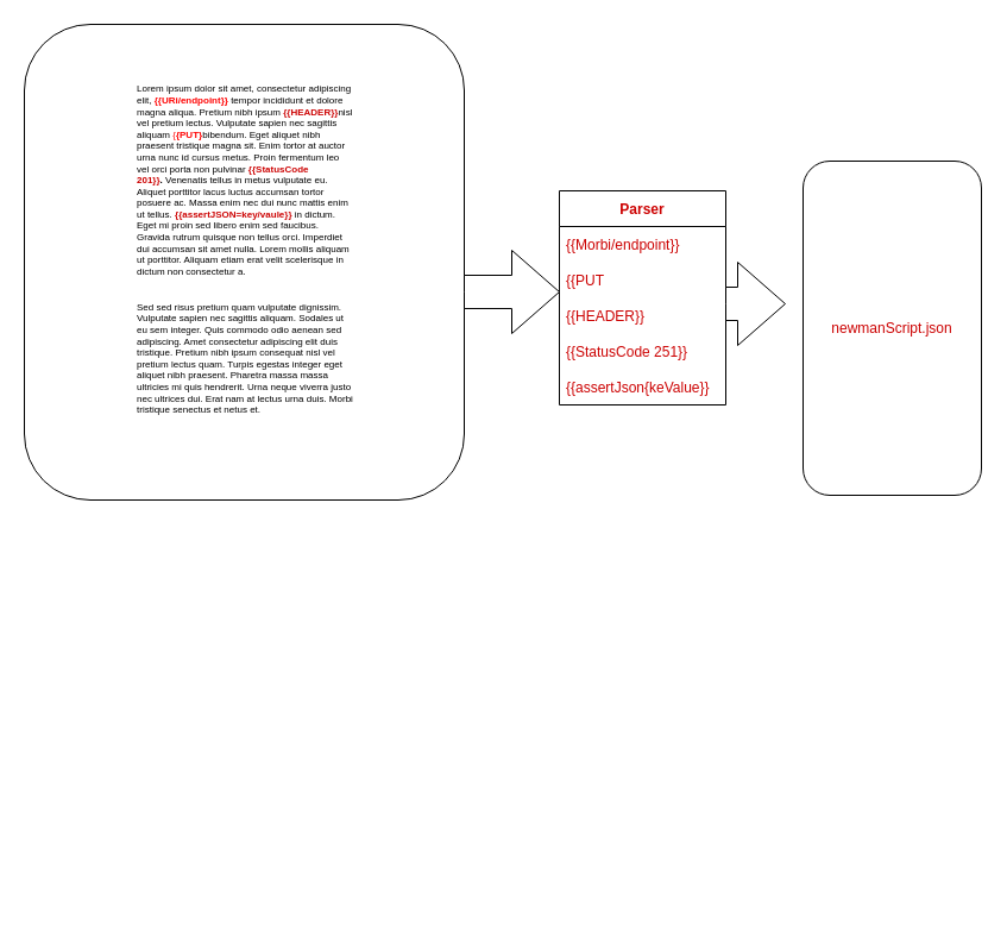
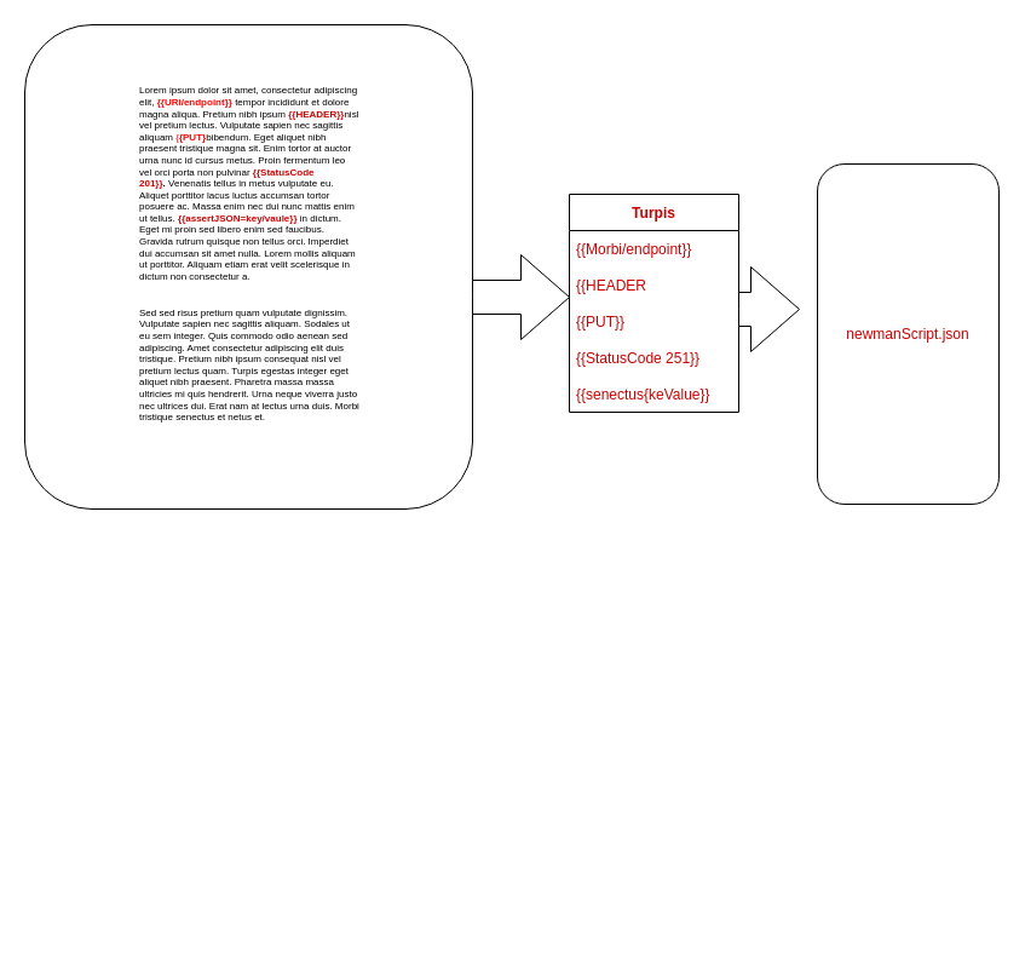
- <mxCell id="5" value="Parser" style="swimlane;fontStyle=1;childLayout=stackLayout;horizontal=1;startSize=30;horizontalStack=0;resizeParent=1;resizeParentMax=0;resizeLast=0;collapsible=1;marginBottom=0;fontSize=12;fontColor=#CC0000;" parent="1" vertex="1"><mxGeometry x="470" y="160" width="140" height="180" as="geometry" /></mxCell>
+ <mxCell id="5" value="Turpis" style="swimlane;fontStyle=1;childLayout=stackLayout;horizontal=1;startSize=30;horizontalStack=0;resizeParent=1;resizeParentMax=0;resizeLast=0;collapsible=1;marginBottom=0;fontSize=12;fontColor=#CC0000;" parent="1" vertex="1"><mxGeometry x="470" y="160" width="140" height="180" as="geometry" /></mxCell>
- <mxCell id="7" value="{{PUT" style="text;strokeColor=none;fillColor=none;align=left;verticalAlign=middle;spacingLeft=4;spacingRight=4;overflow=hidden;points=[[0,0.5],[1,0.5]];portConstraint=eastwest;rotatable=0;fontSize=12;fontColor=#CC0000;" parent="5" vertex="1"><mxGeometry y="60" width="140" height="30" as="geometry" /></mxCell>
+ <mxCell id="7" value="{{HEADER" style="text;strokeColor=none;fillColor=none;align=left;verticalAlign=middle;spacingLeft=4;spacingRight=4;overflow=hidden;points=[[0,0.5],[1,0.5]];portConstraint=eastwest;rotatable=0;fontSize=12;fontColor=#CC0000;" parent="5" vertex="1"><mxGeometry y="60" width="140" height="30" as="geometry" /></mxCell>
- <mxCell id="8" value="{{HEADER}}" style="text;strokeColor=none;fillColor=none;align=left;verticalAlign=middle;spacingLeft=4;spacingRight=4;overflow=hidden;points=[[0,0.5],[1,0.5]];portConstraint=eastwest;rotatable=0;fontSize=12;fontColor=#CC0000;" parent="5" vertex="1"><mxGeometry y="90" width="140" height="30" as="geometry" /></mxCell>
+ <mxCell id="8" value="{{PUT}}" style="text;strokeColor=none;fillColor=none;align=left;verticalAlign=middle;spacingLeft=4;spacingRight=4;overflow=hidden;points=[[0,0.5],[1,0.5]];portConstraint=eastwest;rotatable=0;fontSize=12;fontColor=#CC0000;" parent="5" vertex="1"><mxGeometry y="90" width="140" height="30" as="geometry" /></mxCell>
- <mxCell id="10" value="{{assertJson{keValue}}" style="text;strokeColor=none;fillColor=none;align=left;verticalAlign=middle;spacingLeft=4;spacingRight=4;overflow=hidden;points=[[0,0.5],[1,0.5]];portConstraint=eastwest;rotatable=0;fontSize=12;fontColor=#CC0000;" parent="5" vertex="1"><mxGeometry y="150" width="140" height="30" as="geometry" /></mxCell>
+ <mxCell id="10" value="{{senectus{keValue}}" style="text;strokeColor=none;fillColor=none;align=left;verticalAlign=middle;spacingLeft=4;spacingRight=4;overflow=hidden;points=[[0,0.5],[1,0.5]];portConstraint=eastwest;rotatable=0;fontSize=12;fontColor=#CC0000;" parent="5" vertex="1"><mxGeometry y="150" width="140" height="30" as="geometry" /></mxCell>
